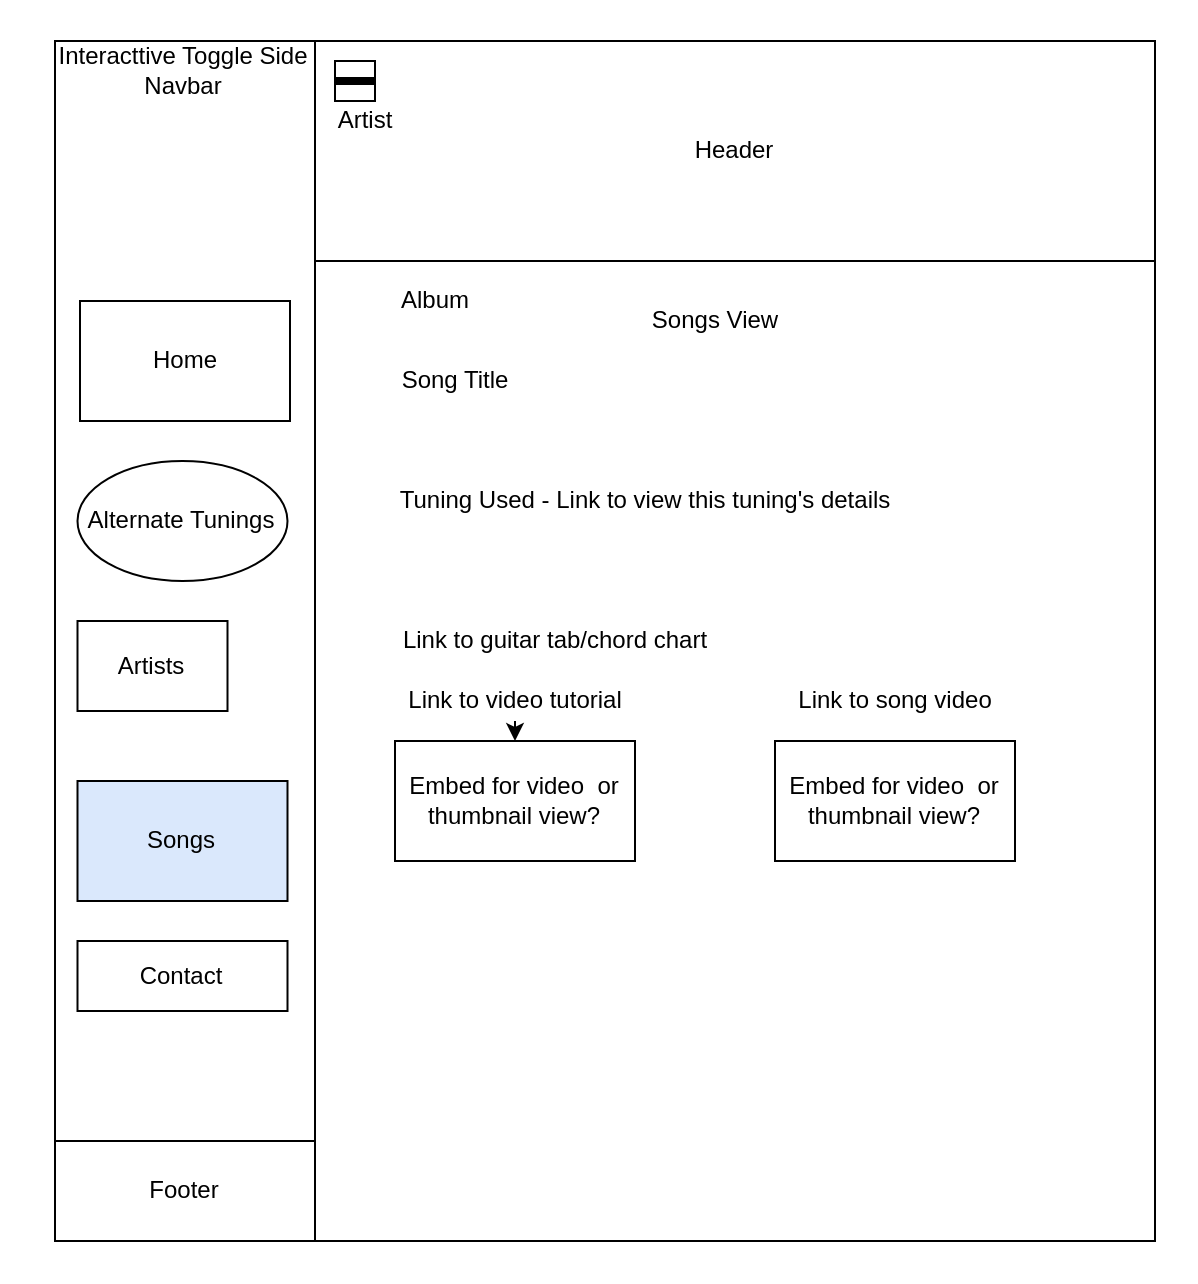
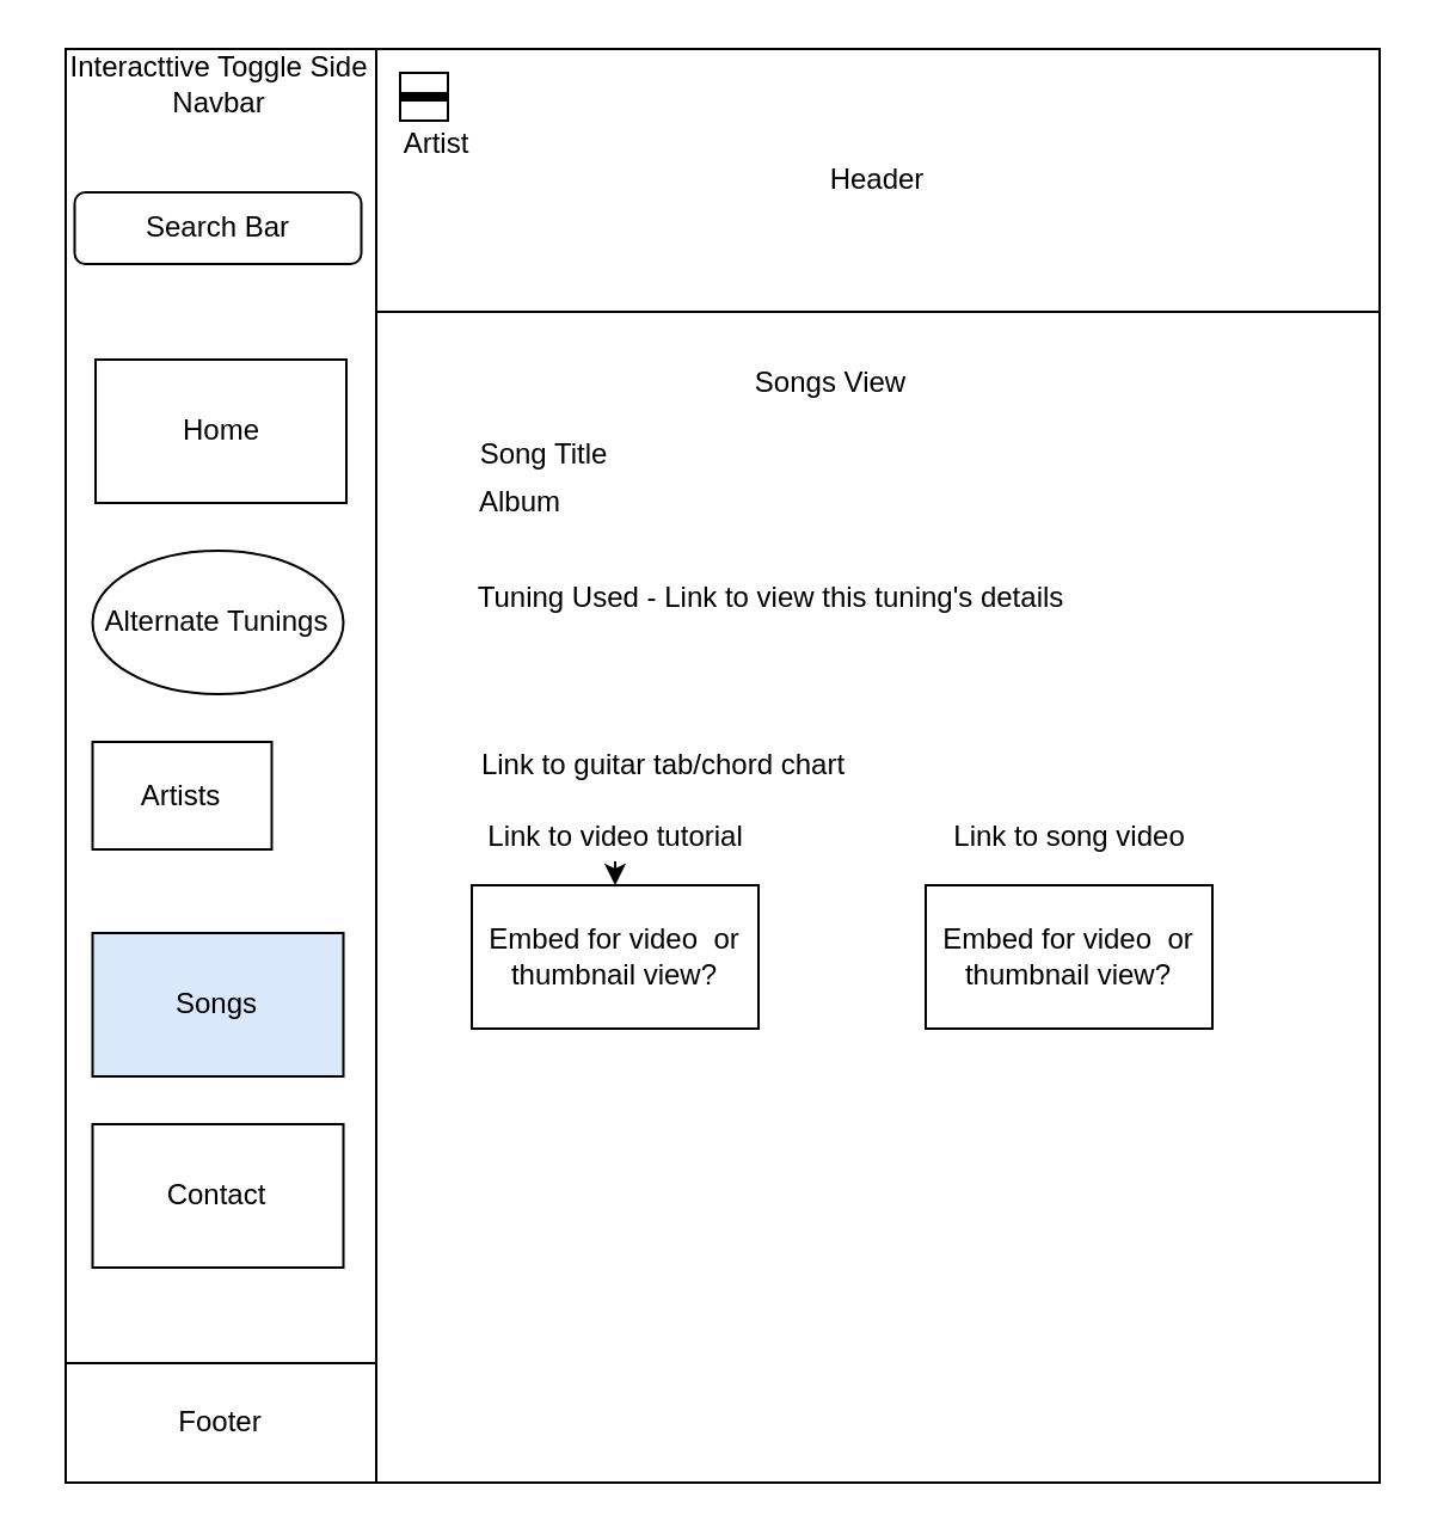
+ <mxCell id="25" value="Search Bar" style="rounded=1;whiteSpace=wrap;html=1;" vertex="1" parent="1"><mxGeometry x="30.75" y="80" width="120" height="30" as="geometry" /></mxCell>
- <mxCell id="19" value="Album" style="text;html=1;align=center;verticalAlign=middle;resizable=0;points=[];autosize=1;strokeColor=none;fillColor=none;" vertex="1" parent="1"><mxGeometry x="192" y="140" width="50" height="20" as="geometry" /></mxCell>
+ <mxCell id="19" value="Album" style="text;html=1;align=center;verticalAlign=middle;resizable=0;points=[];autosize=1;strokeColor=none;fillColor=none;" vertex="1" parent="1"><mxGeometry x="192" y="200" width="50" height="20" as="geometry" /></mxCell>
- <mxCell id="13" value="Songs View" style="text;html=1;align=center;verticalAlign=middle;resizable=0;points=[];autosize=1;strokeColor=none;fillColor=none;" vertex="1" parent="1"><mxGeometry x="317" y="150" width="80" height="20" as="geometry" /></mxCell>
+ <mxCell id="13" value="Songs View" style="text;html=1;align=center;verticalAlign=middle;resizable=0;points=[];autosize=1;strokeColor=none;fillColor=none;" vertex="1" parent="1"><mxGeometry x="307" y="150" width="80" height="20" as="geometry" /></mxCell>
- <mxCell id="10" value="Contact" style="rounded=0;whiteSpace=wrap;html=1;" vertex="1" parent="1"><mxGeometry x="38.25" y="470" width="105" height="35" as="geometry" /></mxCell>
+ <mxCell id="10" value="Contact" style="rounded=0;whiteSpace=wrap;html=1;" vertex="1" parent="1"><mxGeometry x="38.25" y="470" width="105" height="60" as="geometry" /></mxCell>
